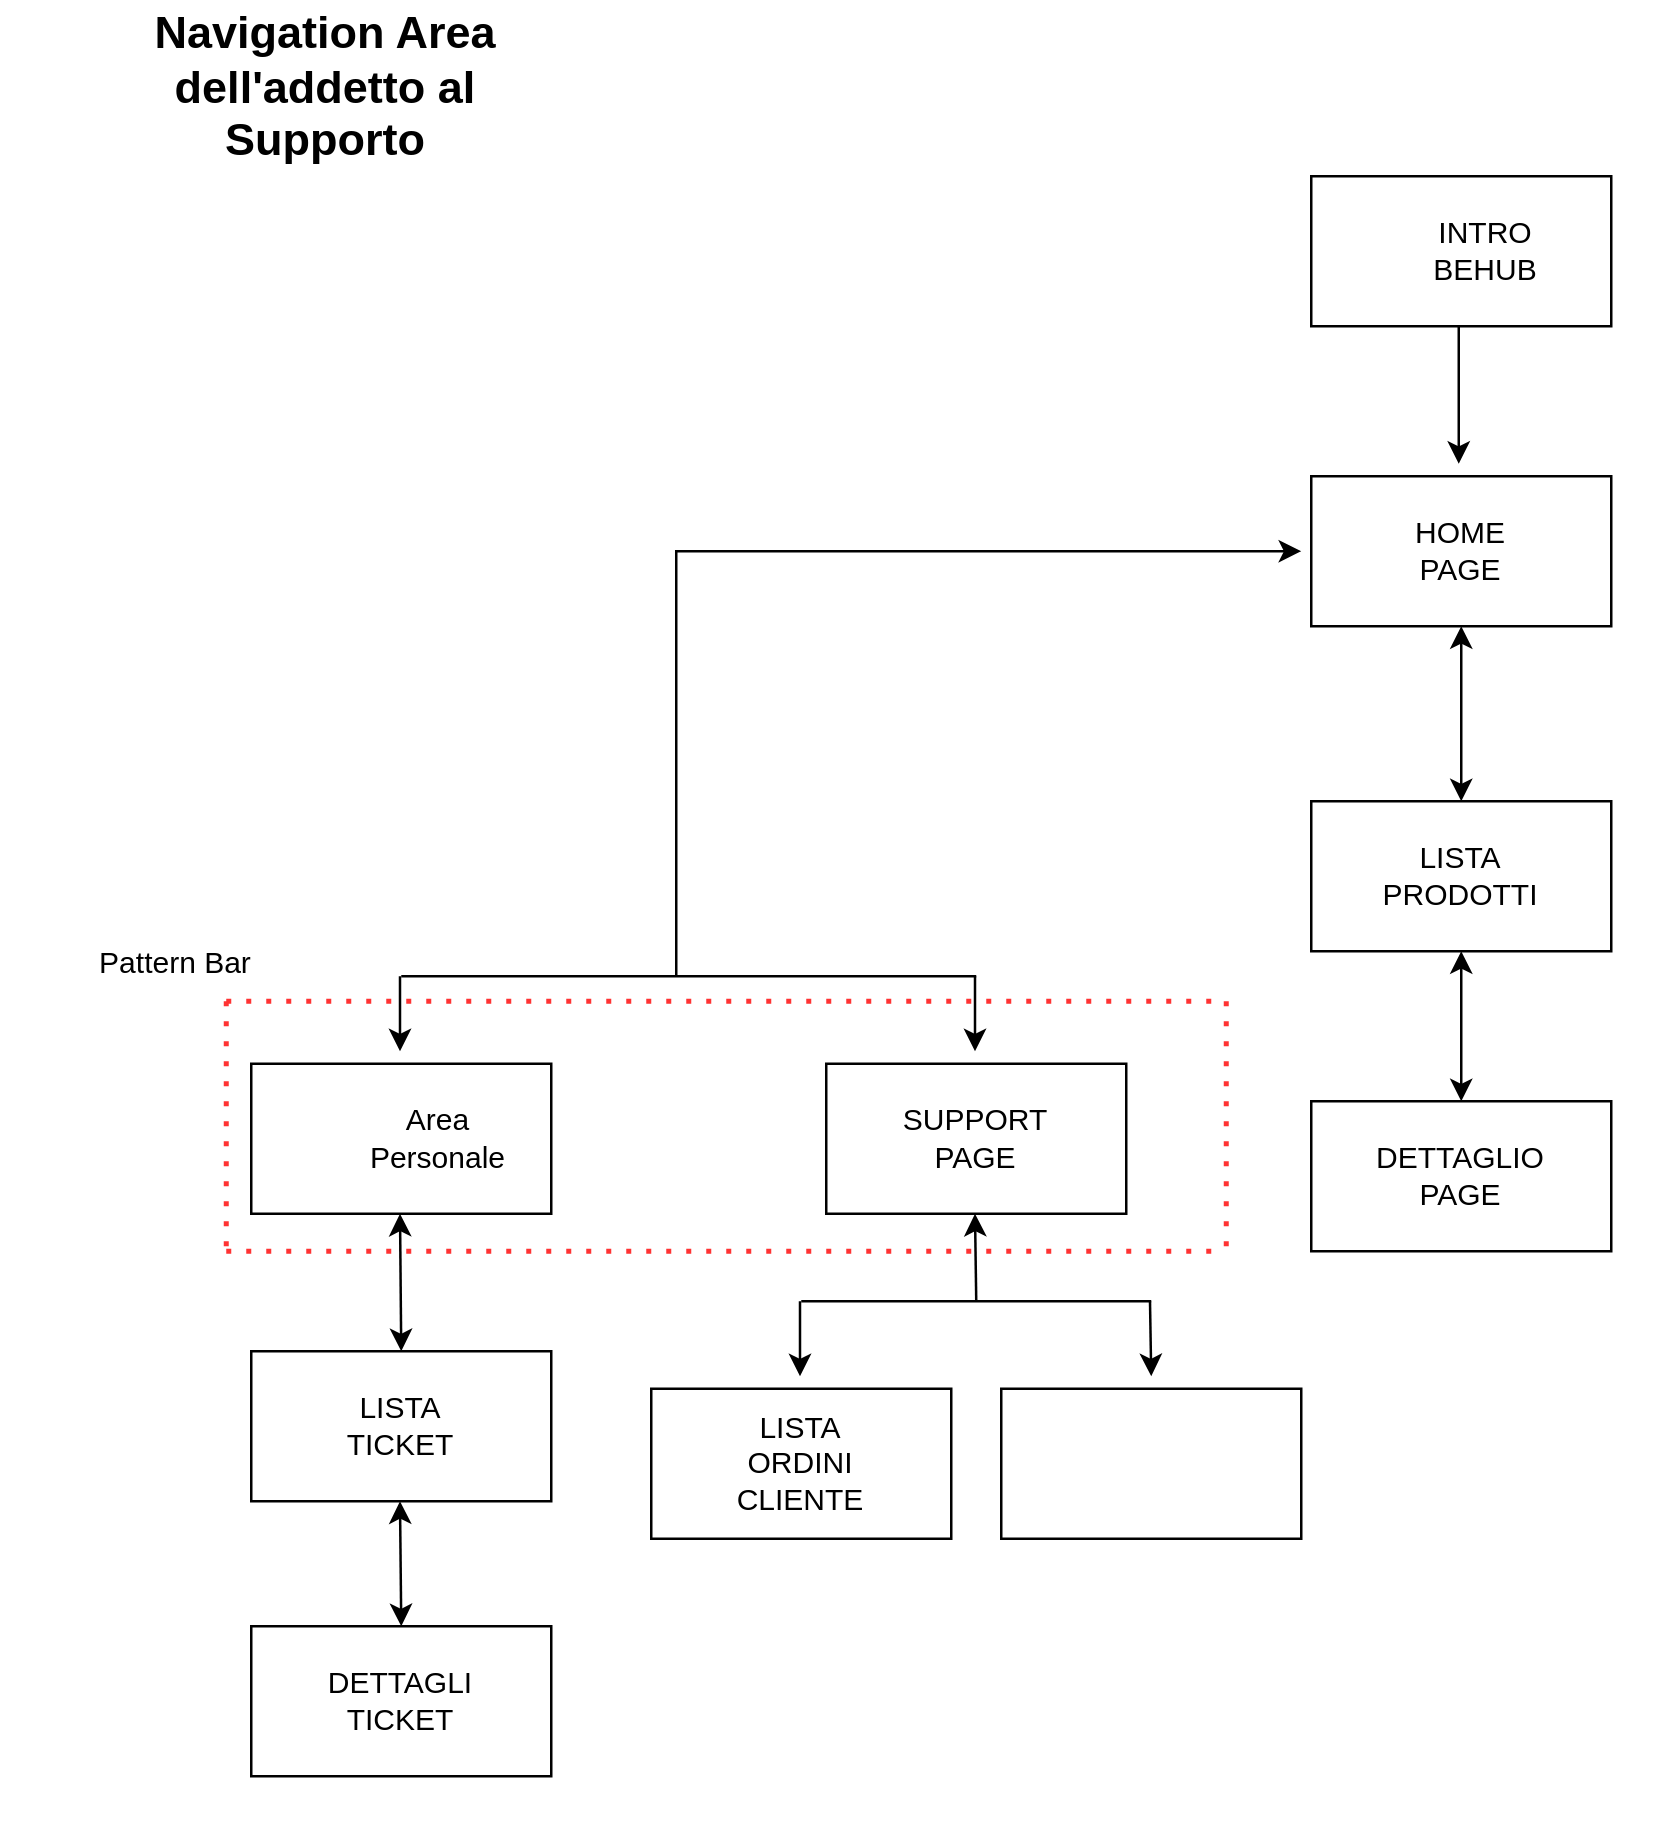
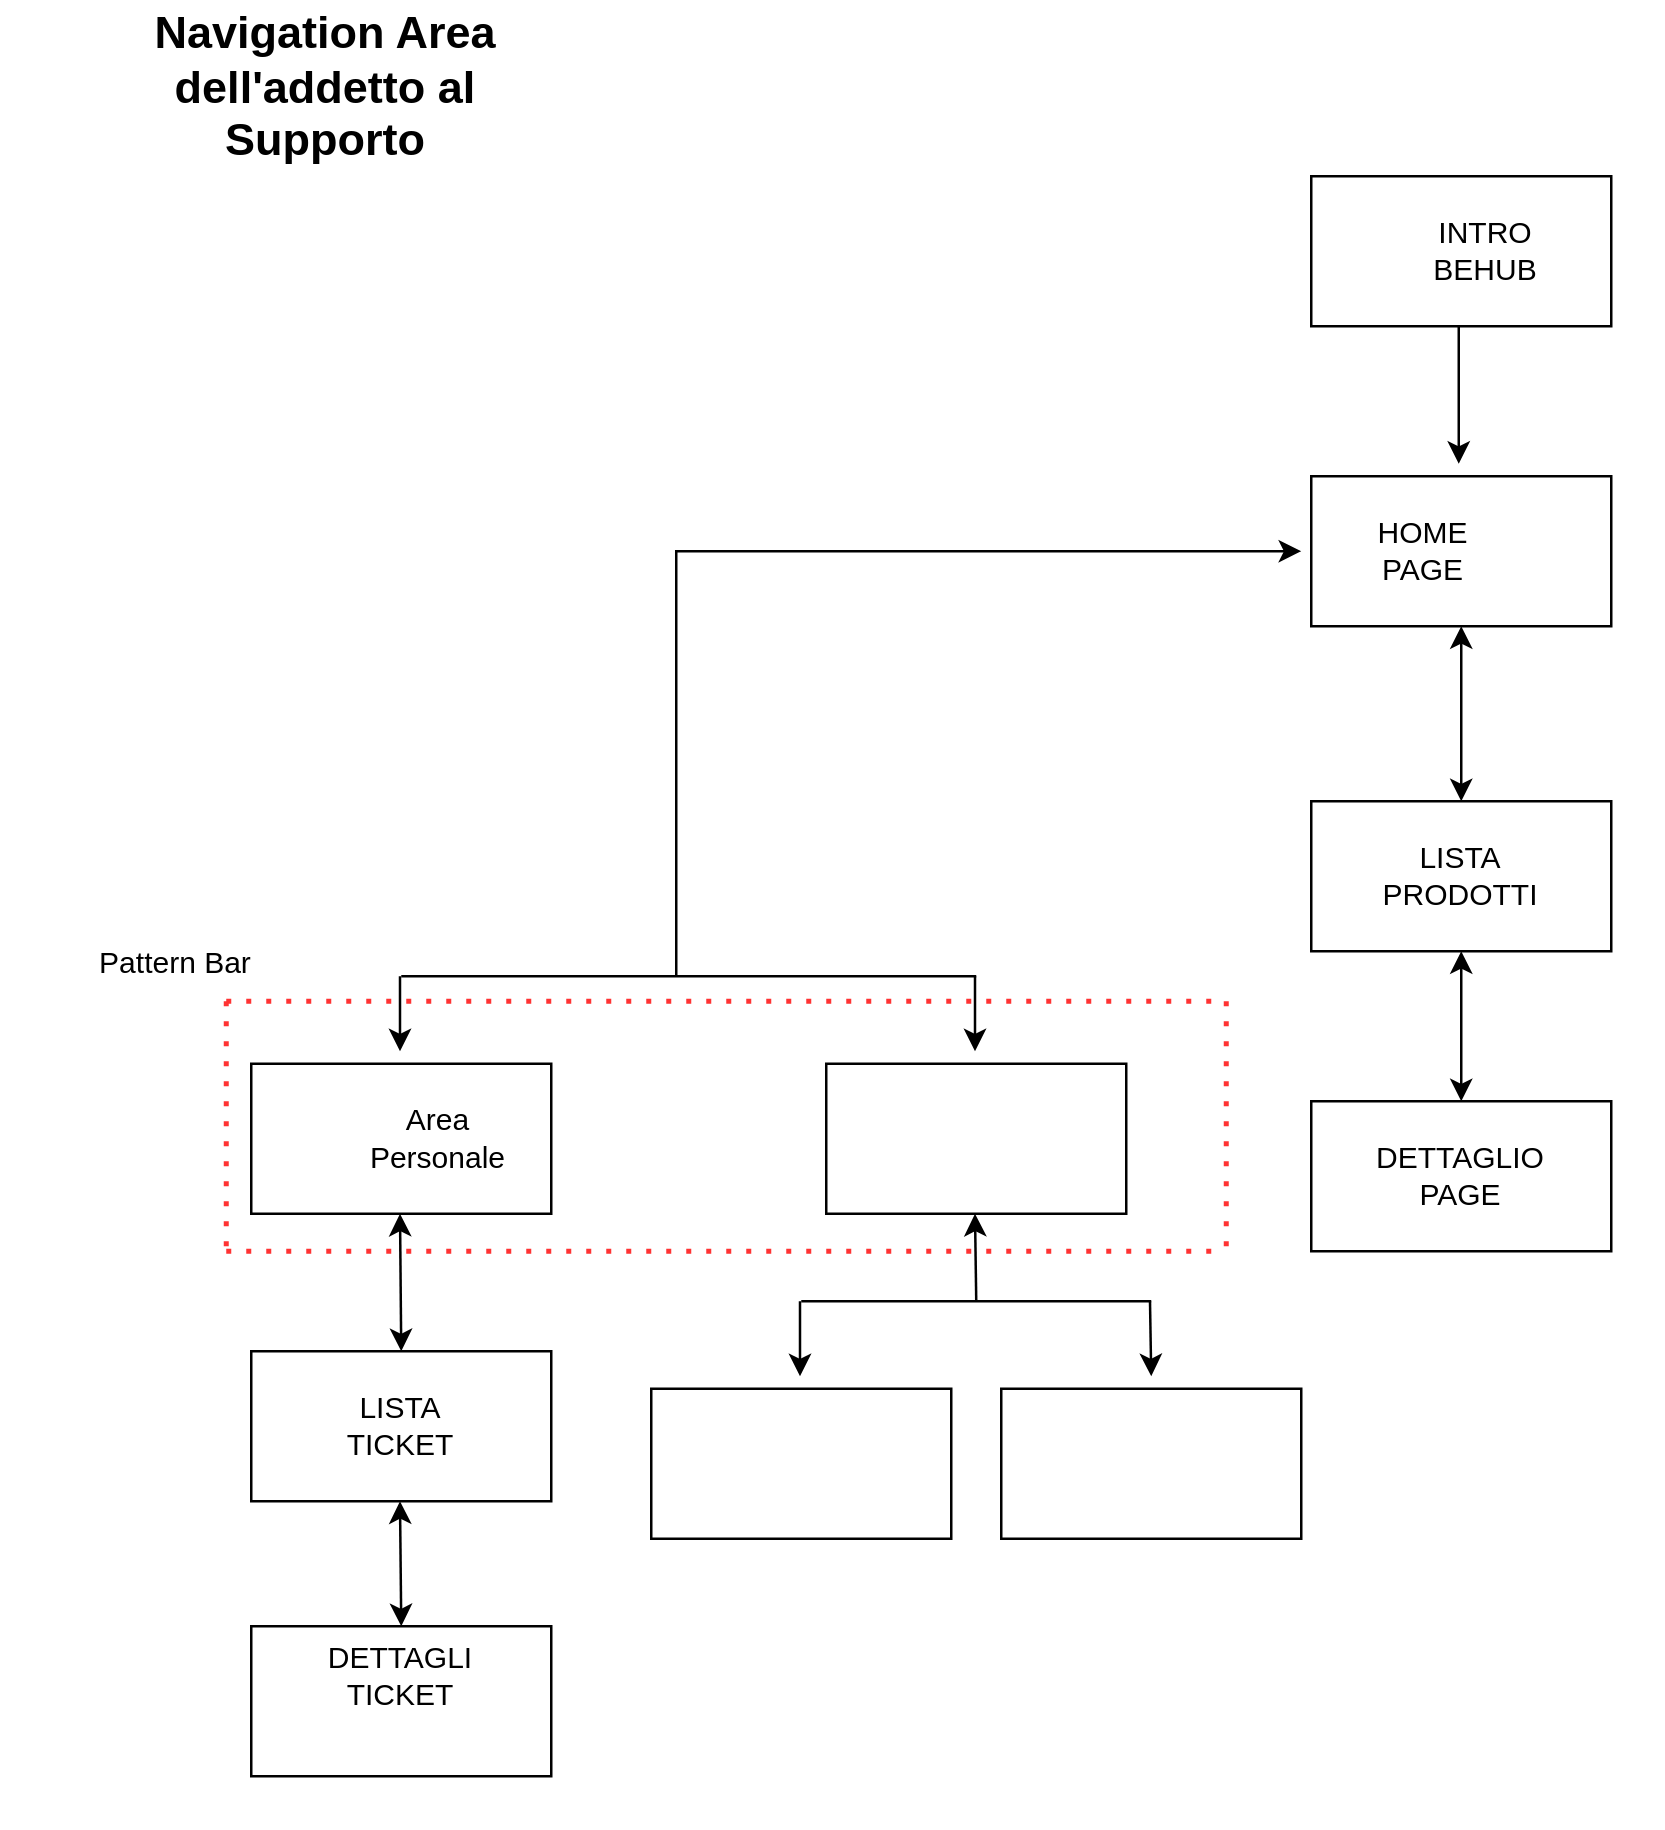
- <mxCell id="7" value="HOME PAGE" style="text;html=1;strokeColor=none;fillColor=none;align=center;verticalAlign=middle;whiteSpace=wrap;rounded=0;" parent="1" vertex="1"><mxGeometry x="554" y="205" width="60" height="30" as="geometry" /></mxCell>
+ <mxCell id="7" value="HOME PAGE" style="text;html=1;strokeColor=none;fillColor=none;align=center;verticalAlign=middle;whiteSpace=wrap;rounded=0;" parent="1" vertex="1"><mxGeometry x="539" y="205" width="60" height="30" as="geometry" /></mxCell>
- <mxCell id="19" value="SUPPORT PAGE" style="text;html=1;strokeColor=none;fillColor=none;align=center;verticalAlign=middle;whiteSpace=wrap;rounded=0;" parent="1" vertex="1"><mxGeometry x="360" y="440" width="60" height="30" as="geometry" /></mxCell>
- <mxCell id="21" value="LISTA ORDINI CLIENTE" style="text;html=1;strokeColor=none;fillColor=none;align=center;verticalAlign=middle;whiteSpace=wrap;rounded=0;" parent="1" vertex="1"><mxGeometry x="290" y="570" width="60" height="30" as="geometry" /></mxCell>
- <mxCell id="25" value="DETTAGLI TICKET" style="text;html=1;strokeColor=none;fillColor=none;align=center;verticalAlign=middle;whiteSpace=wrap;rounded=0;" parent="1" vertex="1"><mxGeometry x="130" y="665" width="60" height="30" as="geometry" /></mxCell>
+ <mxCell id="25" value="DETTAGLI TICKET" style="text;html=1;strokeColor=none;fillColor=none;align=center;verticalAlign=middle;whiteSpace=wrap;rounded=0;" parent="1" vertex="1"><mxGeometry x="130" y="655" width="60" height="30" as="geometry" /></mxCell>
